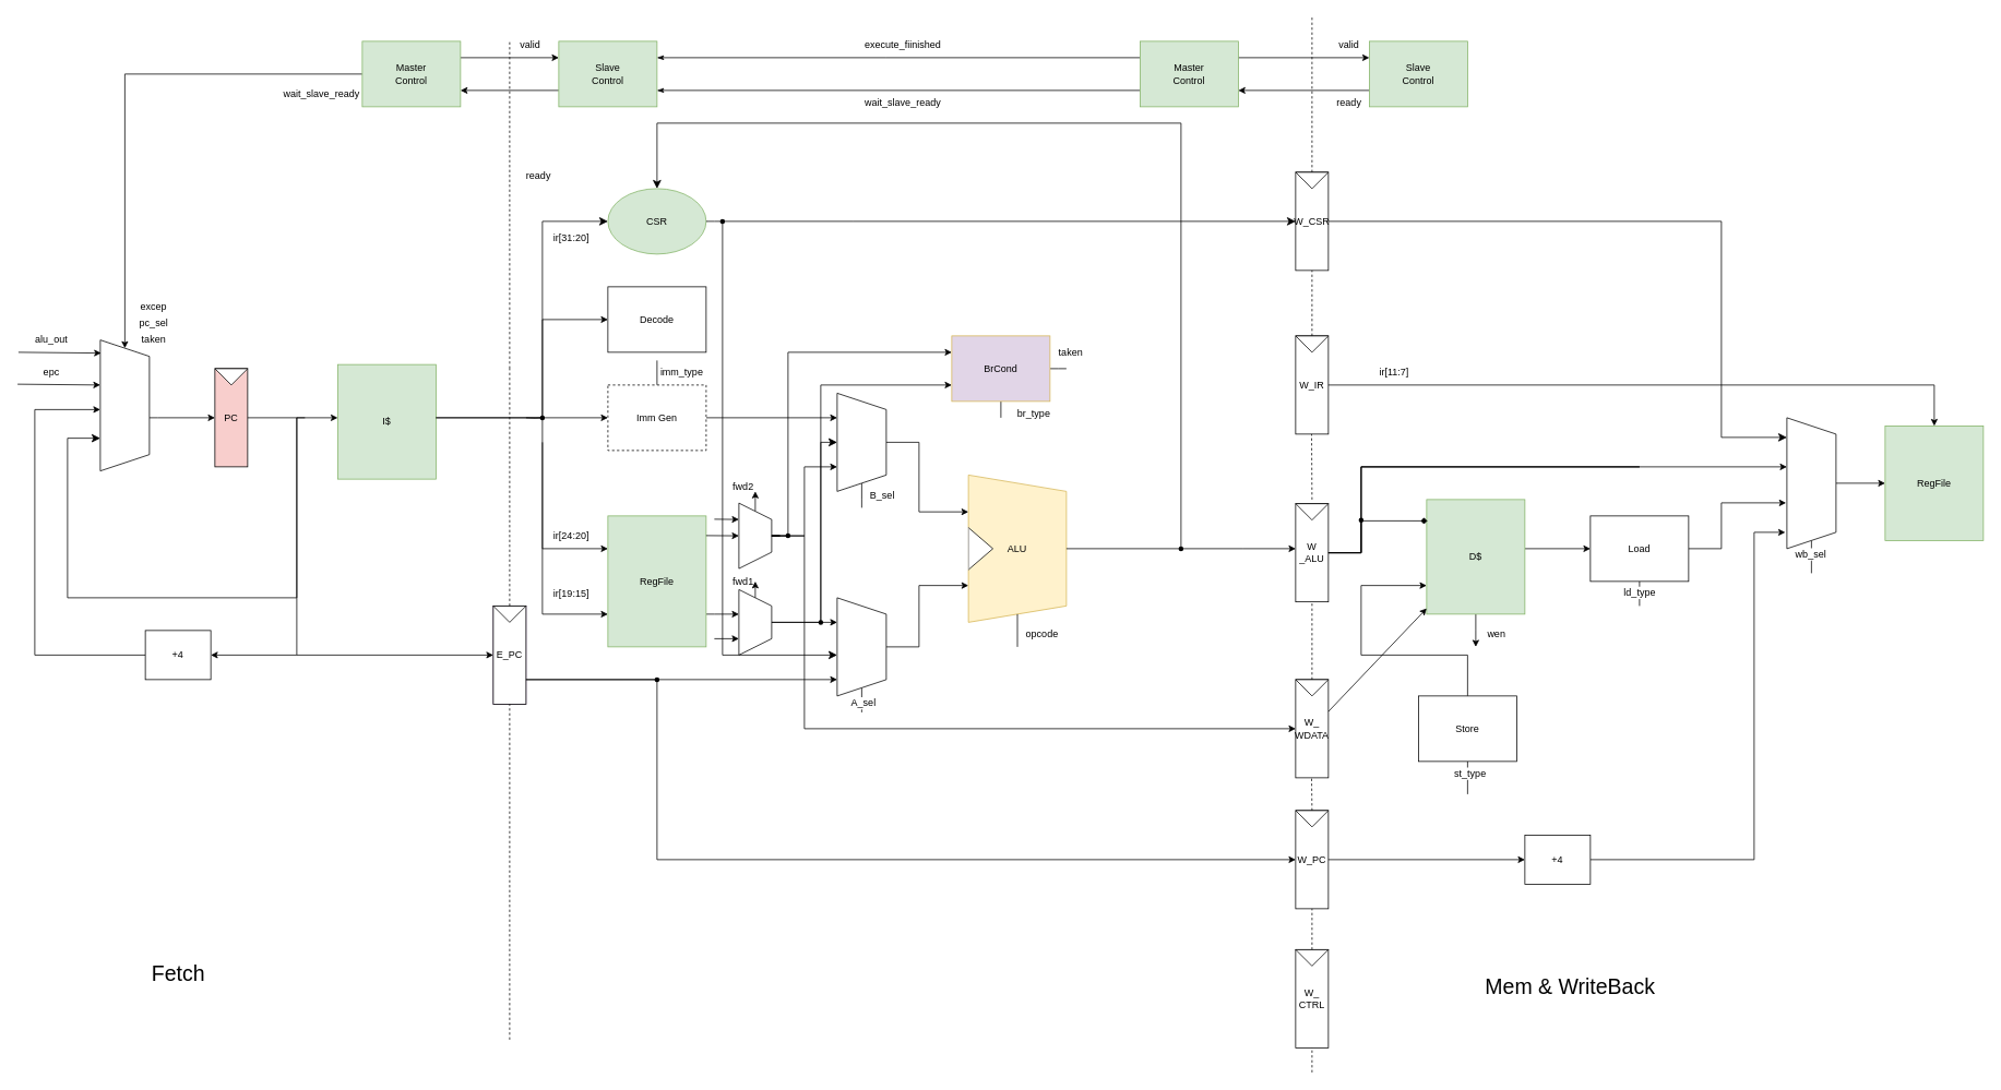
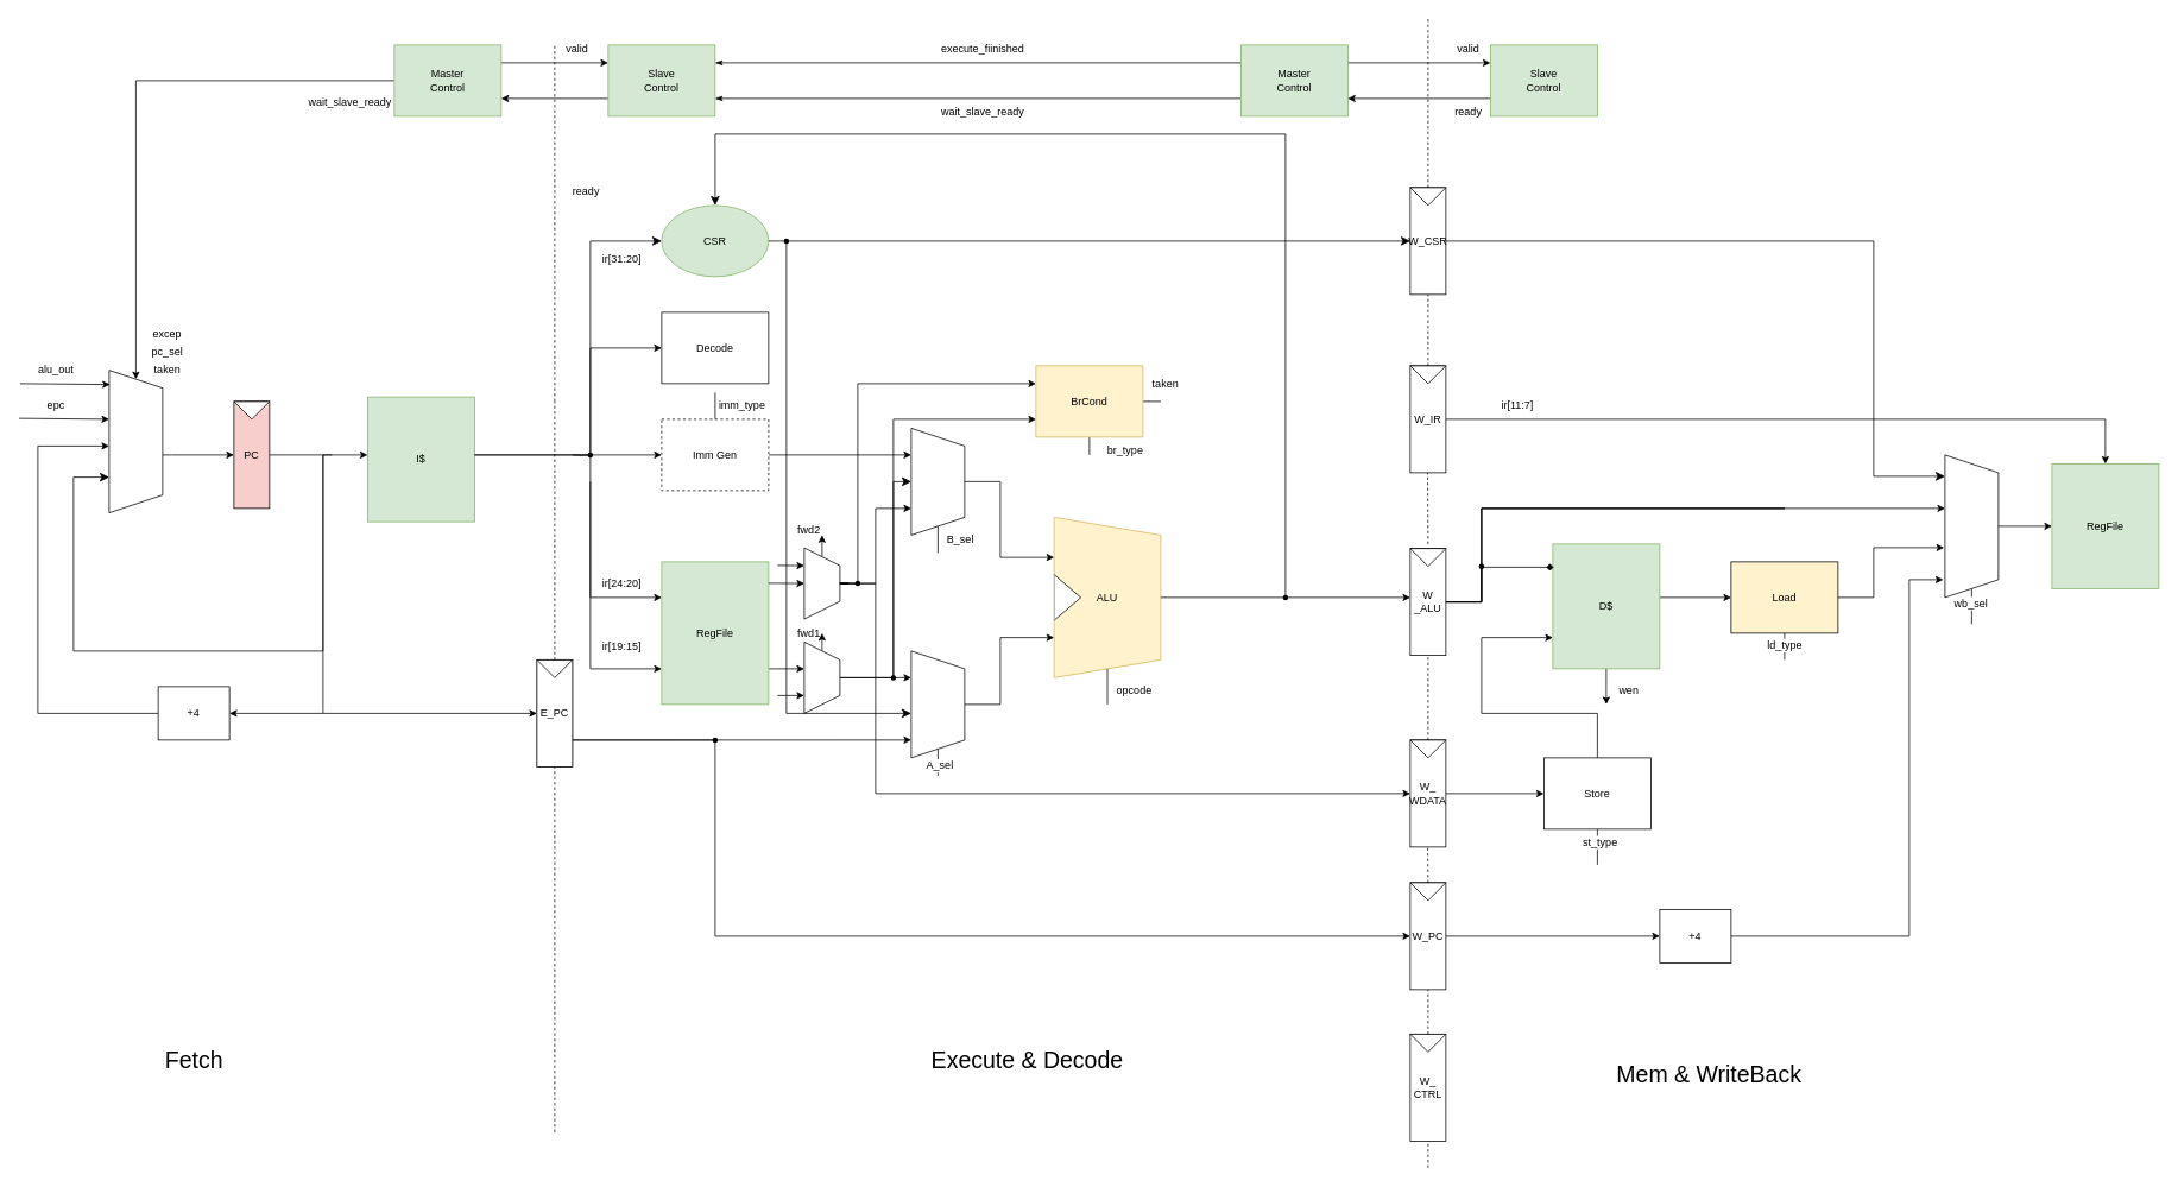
- <mxCell id="22" value="BrCond" style="rounded=0;whiteSpace=wrap;html=1;fillColor=#e1d5e7;strokeColor=#d6b656;" parent="1" vertex="1"><mxGeometry x="1162" y="410" width="120" height="80" as="geometry" /></mxCell>
+ <mxCell id="22" value="BrCond" style="rounded=0;whiteSpace=wrap;html=1;fillColor=#fff2cc;strokeColor=#d6b656;" parent="1" vertex="1"><mxGeometry x="1162" y="410" width="120" height="80" as="geometry" /></mxCell>
- <mxCell id="53" value="Load" style="rounded=0;whiteSpace=wrap;html=1;" parent="1" vertex="1"><mxGeometry x="1942" y="630" width="120" height="80" as="geometry" /></mxCell>
+ <mxCell id="53" value="Load" style="rounded=0;whiteSpace=wrap;html=1;fillColor=#fff2cc;" parent="1" vertex="1"><mxGeometry x="1942" y="630" width="120" height="80" as="geometry" /></mxCell>
- <mxCell id="139" style="edgeStyle=none;html=1;" parent="1" source="114" target="49" edge="1"><mxGeometry relative="1" as="geometry" /></mxCell>
+ <mxCell id="139" style="edgeStyle=none;html=1;entryX=0;entryY=0.5;entryDx=0;entryDy=0;" parent="1" source="114" target="138" edge="1"><mxGeometry relative="1" as="geometry" /></mxCell>
+ <mxCell id="62" value="&lt;font style=&quot;font-size: 26px;&quot;&gt;Execute &amp;amp;&amp;nbsp;&lt;/font&gt;&lt;span style=&quot;font-size: 26px;&quot;&gt;Decode&lt;/span&gt;" style="text;html=1;align=center;verticalAlign=middle;resizable=0;points=[];autosize=1;strokeColor=none;fillColor=none;" parent="1" vertex="1"><mxGeometry x="1032" y="1170" width="240" height="40" as="geometry" /></mxCell>
